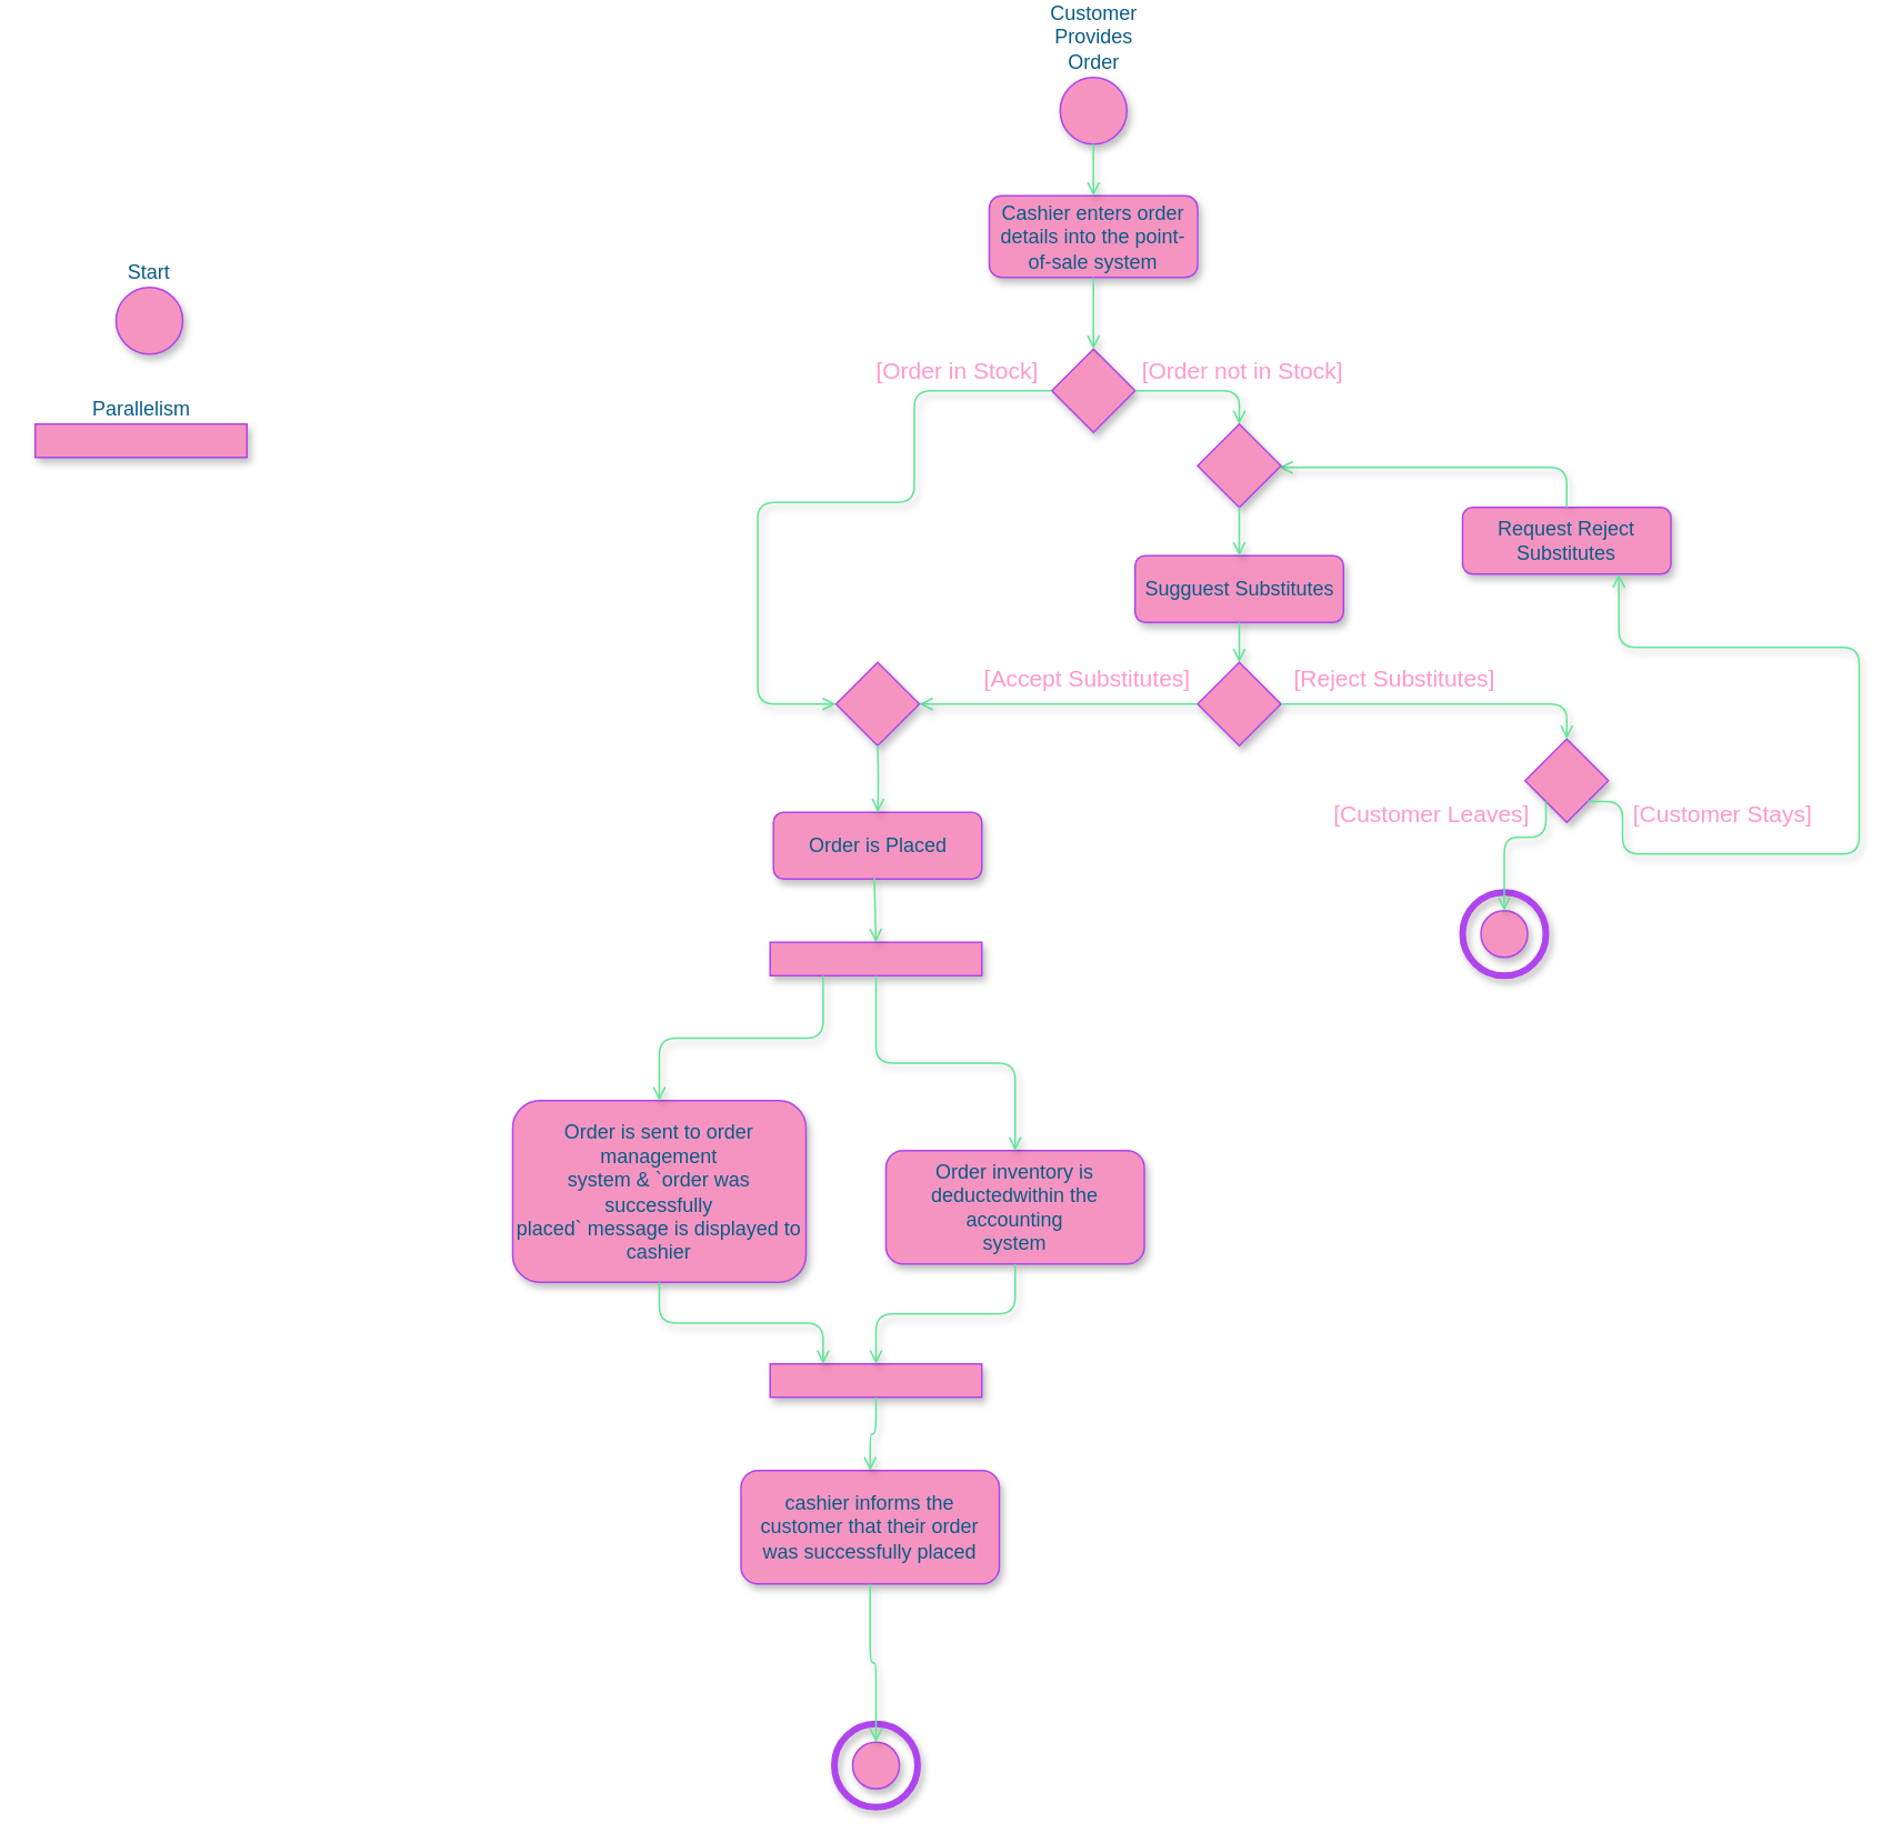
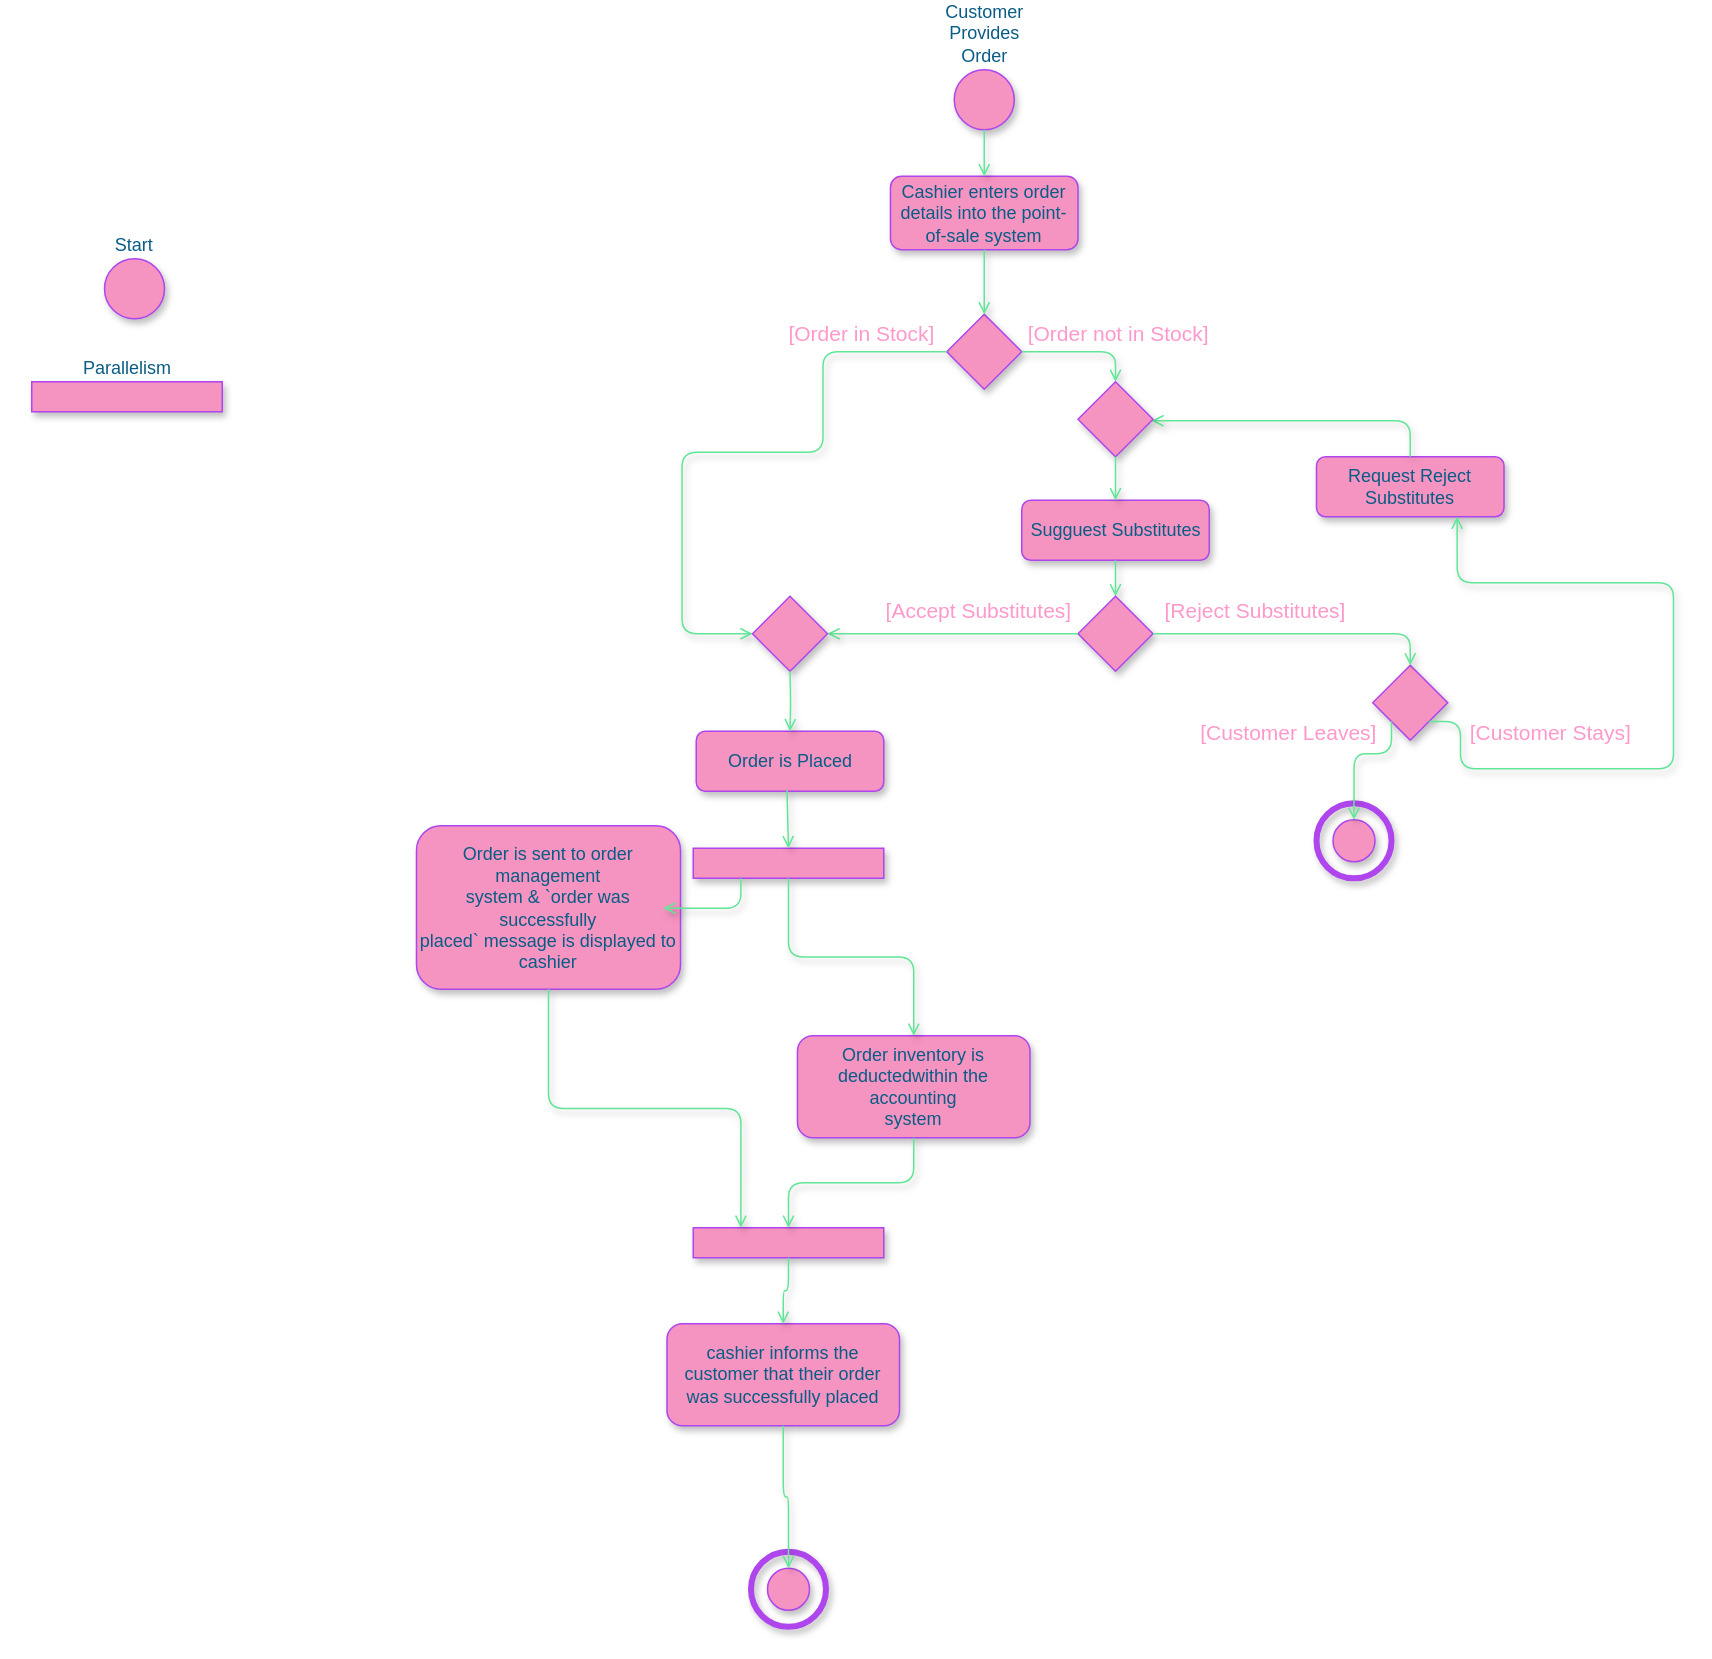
- <mxCell id="24" value="Order is sent to&amp;nbsp;&lt;span style=&quot;background-color: initial;&quot;&gt;order management&lt;/span&gt;&lt;div&gt;system &amp;amp;&amp;nbsp;&lt;span style=&quot;background-color: initial;&quot;&gt;`order was successfully&lt;/span&gt;&lt;/div&gt;&lt;div&gt;placed` message is displayed to cashier&lt;/div&gt;" style="rounded=1;whiteSpace=wrap;html=1;sketch=0;fontColor=#095C86;strokeColor=#AF45ED;fillColor=#F694C1;shadow=1;" parent="1" vertex="1"><mxGeometry x="307" y="634" width="176" height="109" as="geometry" /></mxCell>
+ <mxCell id="24" value="Order is sent to&amp;nbsp;&lt;span style=&quot;background-color: initial;&quot;&gt;order management&lt;/span&gt;&lt;div&gt;system &amp;amp;&amp;nbsp;&lt;span style=&quot;background-color: initial;&quot;&gt;`order was successfully&lt;/span&gt;&lt;/div&gt;&lt;div&gt;placed` message is displayed to cashier&lt;/div&gt;" style="rounded=1;whiteSpace=wrap;html=1;sketch=0;fontColor=#095C86;strokeColor=#AF45ED;fillColor=#F694C1;shadow=1;" parent="1" vertex="1"><mxGeometry x="277" y="524" width="176" height="109" as="geometry" /></mxCell>
